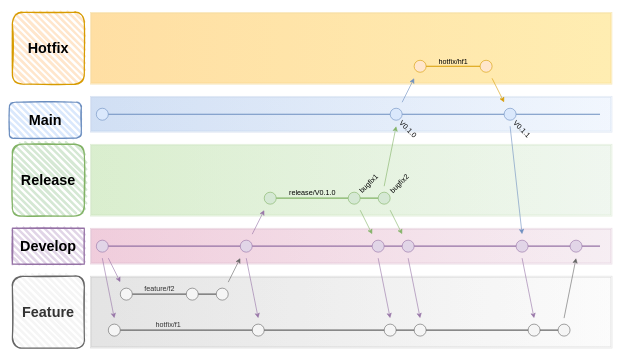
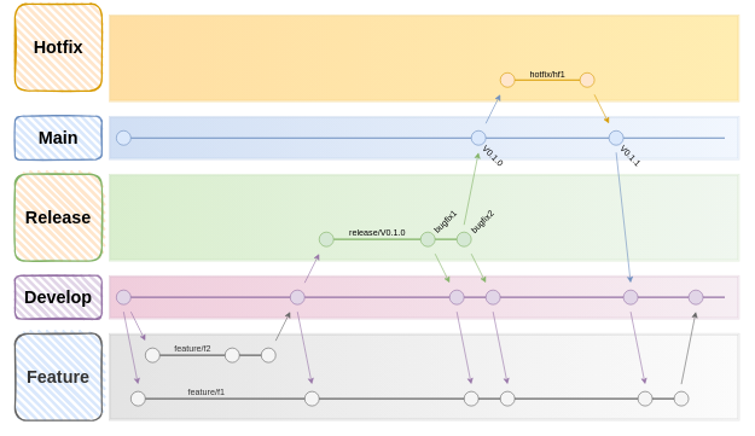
- <mxCell id="8" value="&lt;div style=&quot;font-size: 13px;&quot;&gt;&lt;font size=&quot;1&quot;&gt;&lt;b style=&quot;font-size: 24px;&quot;&gt;Hotfix&lt;/b&gt;&lt;/font&gt;&lt;/div&gt;" style="rounded=1;whiteSpace=wrap;html=1;strokeWidth=2;fillWeight=4;hachureGap=8;hachureAngle=45;fillColor=#ffe6cc;sketch=1;strokeColor=#d79b00;" vertex="1" parent="1"><mxGeometry x="20" y="20" width="120" height="120" as="geometry" /></mxCell>
+ <mxCell id="8" value="&lt;div style=&quot;font-size: 13px;&quot;&gt;&lt;font size=&quot;1&quot;&gt;&lt;b style=&quot;font-size: 24px;&quot;&gt;Hotfix&lt;/b&gt;&lt;/font&gt;&lt;/div&gt;" style="rounded=1;whiteSpace=wrap;html=1;strokeWidth=2;fillWeight=4;hachureGap=8;hachureAngle=45;fillColor=#ffe6cc;sketch=1;strokeColor=#d79b00;" vertex="1" parent="1"><mxGeometry x="20" y="5" width="120" height="120" as="geometry" /></mxCell>
- <mxCell id="7" value="&lt;b&gt;&lt;font style=&quot;font-size: 24px;&quot;&gt;Main&lt;/font&gt;&lt;/b&gt;" style="rounded=1;whiteSpace=wrap;html=1;strokeWidth=2;fillWeight=4;hachureGap=8;hachureAngle=45;fillColor=#dae8fc;sketch=1;strokeColor=#6c8ebf;" vertex="1" parent="1"><mxGeometry x="15" y="170" width="120" height="60" as="geometry" /></mxCell>
+ <mxCell id="7" value="&lt;b&gt;&lt;font style=&quot;font-size: 24px;&quot;&gt;Main&lt;/font&gt;&lt;/b&gt;" style="rounded=1;whiteSpace=wrap;html=1;strokeWidth=2;fillWeight=4;hachureGap=8;hachureAngle=45;fillColor=#dae8fc;sketch=1;strokeColor=#6c8ebf;" vertex="1" parent="1"><mxGeometry x="20" y="160" width="120" height="60" as="geometry" /></mxCell>
- <mxCell id="9" value="&lt;font style=&quot;font-size: 24px;&quot;&gt;&lt;b&gt;Release&lt;/b&gt;&lt;/font&gt;" style="rounded=1;whiteSpace=wrap;html=1;strokeWidth=2;fillWeight=4;hachureGap=8;hachureAngle=45;fillColor=#d5e8d4;sketch=1;strokeColor=#82b366;" vertex="1" parent="1"><mxGeometry x="20" y="240" width="120" height="120" as="geometry" /></mxCell>
+ <mxCell id="9" value="&lt;font style=&quot;font-size: 24px;&quot;&gt;&lt;b&gt;Release&lt;/b&gt;&lt;/font&gt;" style="rounded=1;whiteSpace=wrap;html=1;strokeWidth=2;fillWeight=4;hachureGap=8;hachureAngle=45;fillColor=#ffe6cc;sketch=1;strokeColor=#82b366;" vertex="1" parent="1"><mxGeometry x="20" y="240" width="120" height="120" as="geometry" /></mxCell>
- <mxCell id="10" value="&lt;font size=&quot;1&quot;&gt;&lt;b&gt;&lt;font style=&quot;font-size: 24px;&quot;&gt;Develop&lt;/font&gt;&lt;/b&gt;&lt;/font&gt;" style="whiteSpace=wrap;html=1;strokeWidth=2;fillWeight=4;hachureGap=8;hachureAngle=45;fillColor=#e1d5e7;sketch=1;strokeColor=#9673a6;rounded=0;" vertex="1" parent="1"><mxGeometry x="20" y="380" width="120" height="60" as="geometry" /></mxCell>
+ <mxCell id="10" value="&lt;font size=&quot;1&quot;&gt;&lt;b&gt;&lt;font style=&quot;font-size: 24px;&quot;&gt;Develop&lt;/font&gt;&lt;/b&gt;&lt;/font&gt;" style="rounded=1;whiteSpace=wrap;html=1;strokeWidth=2;fillWeight=4;hachureGap=8;hachureAngle=45;fillColor=#e1d5e7;sketch=1;strokeColor=#9673a6;" vertex="1" parent="1"><mxGeometry x="20" y="380" width="120" height="60" as="geometry" /></mxCell>
- <mxCell id="11" value="&lt;font style=&quot;font-size: 24px;&quot;&gt;&lt;b&gt;Feature&lt;/b&gt;&lt;/font&gt;" style="rounded=1;whiteSpace=wrap;html=1;strokeWidth=2;fillWeight=4;hachureGap=8;hachureAngle=45;fillColor=#f5f5f5;sketch=1;strokeColor=#666666;fontColor=#333333;" vertex="1" parent="1"><mxGeometry x="20" y="460" width="120" height="120" as="geometry" /></mxCell>
+ <mxCell id="11" value="&lt;font style=&quot;font-size: 24px;&quot;&gt;&lt;b&gt;Feature&lt;/b&gt;&lt;/font&gt;" style="rounded=1;whiteSpace=wrap;html=1;strokeWidth=2;fillWeight=4;hachureGap=8;hachureAngle=45;fillColor=#dae8fc;sketch=1;strokeColor=#666666;fontColor=#333333;" vertex="1" parent="1"><mxGeometry x="20" y="460" width="120" height="120" as="geometry" /></mxCell>
- <mxCell id="53" value="&amp;nbsp;hotfix/f1&amp;nbsp; " style="line;strokeWidth=2;html=1;strokeColor=#666666;fillColor=#f5f5f5;fontColor=#333333;verticalAlign=middle;spacingLeft=54;labelBorderColor=none;align=left;spacingBottom=25;labelBackgroundColor=none;" vertex="1" parent="1"><mxGeometry x="200" y="545" width="730" height="10" as="geometry" /></mxCell>
+ <mxCell id="53" value="&amp;nbsp;feature/f1&amp;nbsp; " style="line;strokeWidth=2;html=1;strokeColor=#666666;fillColor=#f5f5f5;fontColor=#333333;verticalAlign=middle;spacingLeft=54;labelBorderColor=none;align=left;spacingBottom=25;labelBackgroundColor=none;" vertex="1" parent="1"><mxGeometry x="200" y="545" width="730" height="10" as="geometry" /></mxCell>
